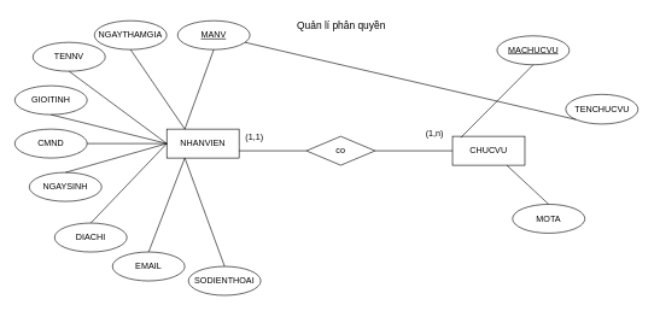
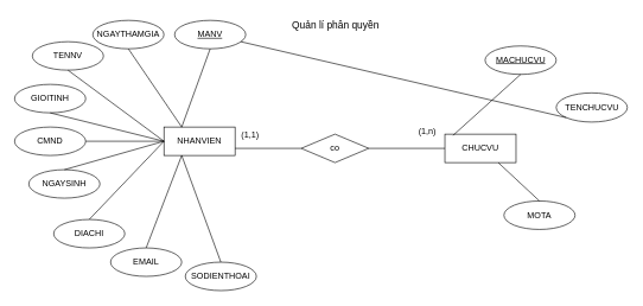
- <mxCell id="22" value="MACHUCVU" style="ellipse;whiteSpace=wrap;html=1;align=center;fontStyle=4;" parent="1" vertex="1"><mxGeometry x="686.5" y="49" width="100" height="40" as="geometry" /></mxCell>
+ <mxCell id="22" value="MACHUCVU" style="ellipse;whiteSpace=wrap;html=1;align=center;fontStyle=4;" parent="1" vertex="1"><mxGeometry x="681.5" y="64" width="100" height="40" as="geometry" /></mxCell>
